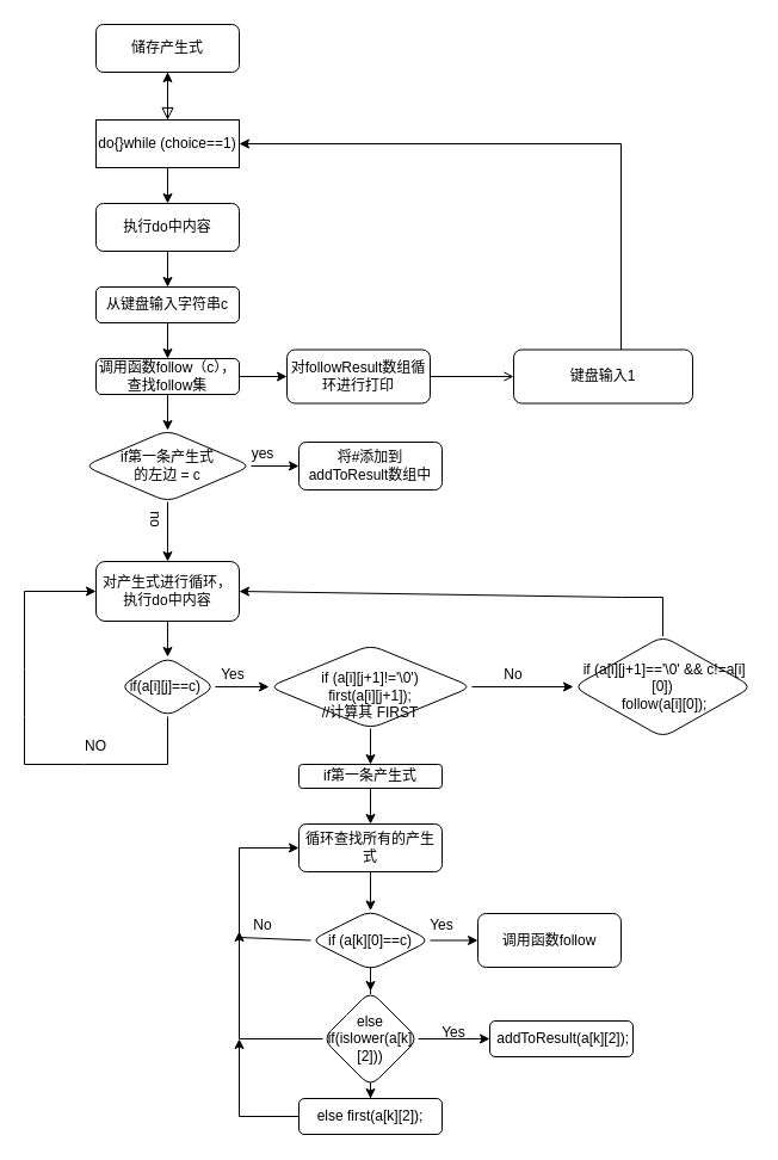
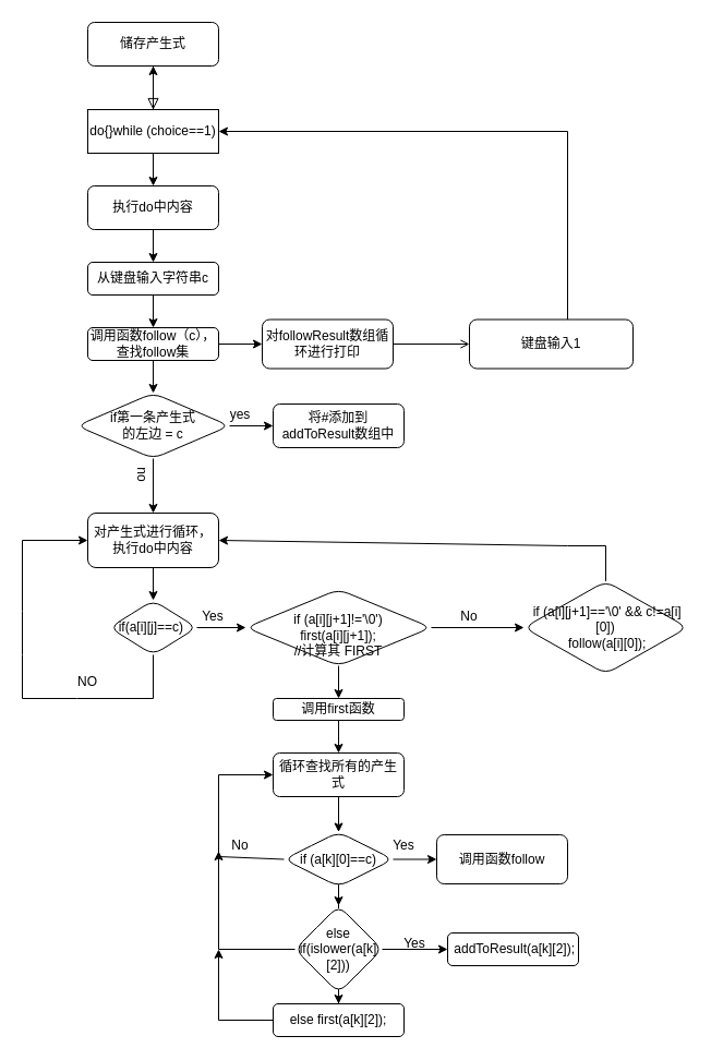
- <mxCell id="34" value="if第一条产生式" style="whiteSpace=wrap;html=1;rounded=1;" vertex="1" parent="1"><mxGeometry x="250" y="640" width="120" height="20" as="geometry" /></mxCell>
+ <mxCell id="34" value="调用first函数" style="whiteSpace=wrap;html=1;rounded=1;" vertex="1" parent="1"><mxGeometry x="250" y="640" width="120" height="20" as="geometry" /></mxCell>
